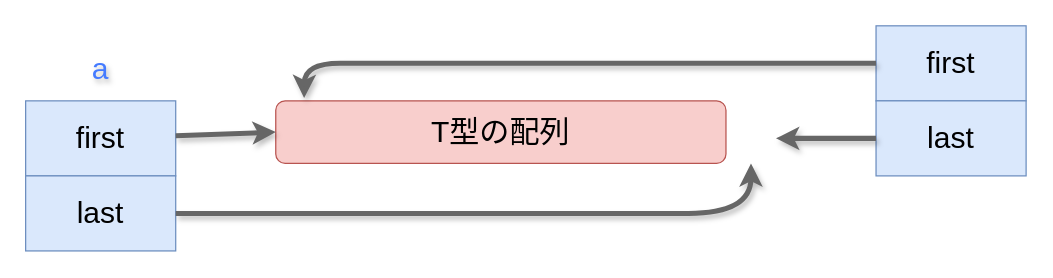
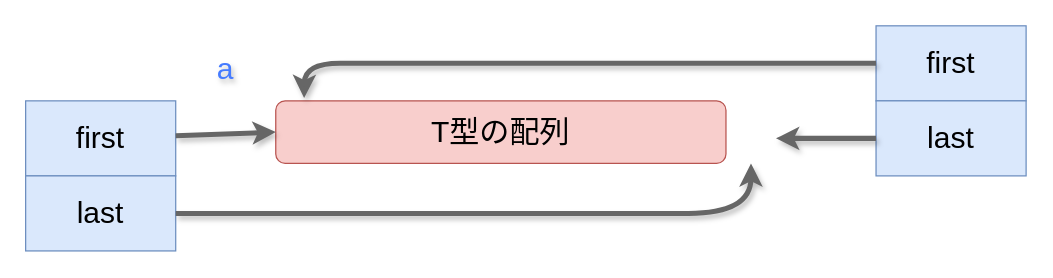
- <mxCell id="11" value="a" style="text;html=1;align=center;verticalAlign=middle;whiteSpace=wrap;rounded=0;fontSize=24;fontColor=#457BFF;textShadow=1;" vertex="1" parent="1"><mxGeometry x="50" y="40" width="60" height="30" as="geometry" /></mxCell>
+ <mxCell id="11" value="a" style="text;html=1;align=center;verticalAlign=middle;whiteSpace=wrap;rounded=0;fontSize=24;fontColor=#457BFF;textShadow=1;" vertex="1" parent="1"><mxGeometry x="150" y="40" width="60" height="30" as="geometry" /></mxCell>
